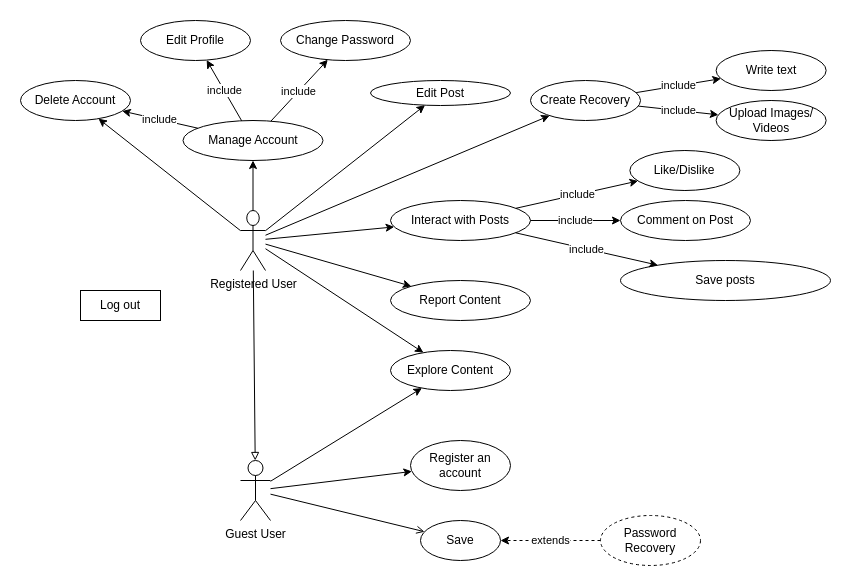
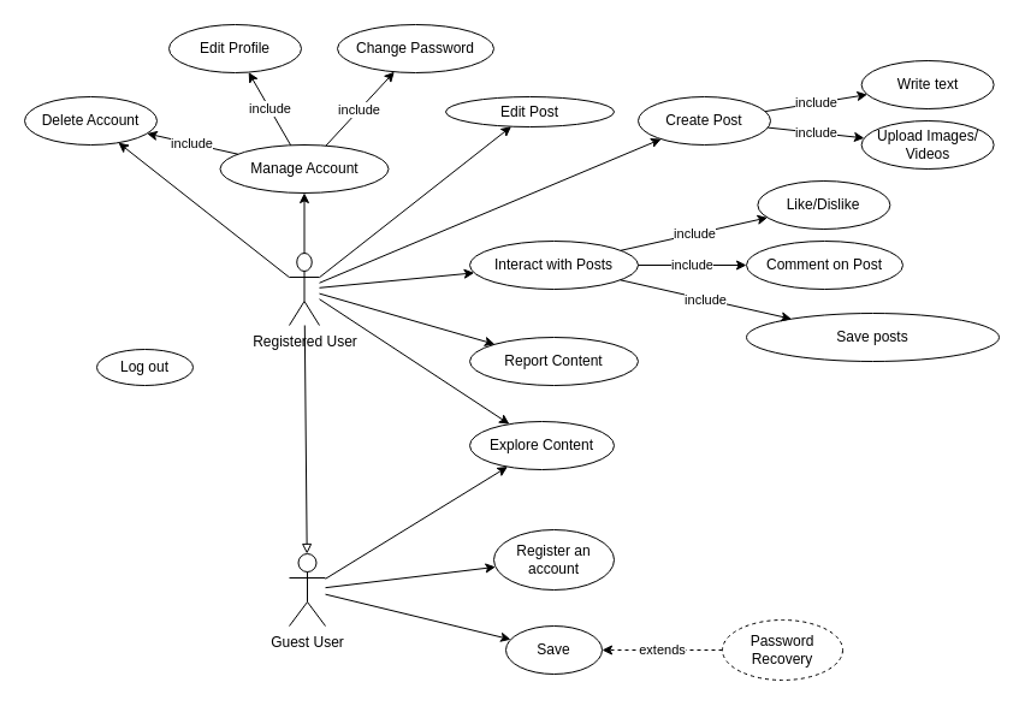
- <mxCell id="15" value="Create Recovery" style="ellipse;whiteSpace=wrap;html=1;" parent="1" vertex="1"><mxGeometry x="530" y="80" width="110" height="40" as="geometry" /></mxCell>
+ <mxCell id="15" value="Create Post" style="ellipse;whiteSpace=wrap;html=1;" parent="1" vertex="1"><mxGeometry x="530" y="80" width="110" height="40" as="geometry" /></mxCell>
- <mxCell id="6" value="Log out" style="whiteSpace=wrap;html=1;rounded=0;" parent="1" vertex="1"><mxGeometry x="80" y="290" width="80" height="30" as="geometry" /></mxCell>
+ <mxCell id="6" value="Log out" style="ellipse;whiteSpace=wrap;html=1;" parent="1" vertex="1"><mxGeometry x="80" y="290" width="80" height="30" as="geometry" /></mxCell>
- <mxCell id="12" value="" style="endArrow=open;html=1;rounded=0;" parent="1" source="11" target="4" edge="1"><mxGeometry width="50" height="50" relative="1" as="geometry"><mxPoint x="202.5" y="120" as="sourcePoint" /><mxPoint x="359.5" y="40" as="targetPoint" /></mxGeometry></mxCell>
+ <mxCell id="12" value="" style="endArrow=classic;html=1;rounded=0;" parent="1" source="11" target="4" edge="1"><mxGeometry width="50" height="50" relative="1" as="geometry"><mxPoint x="202.5" y="120" as="sourcePoint" /><mxPoint x="359.5" y="40" as="targetPoint" /></mxGeometry></mxCell>
